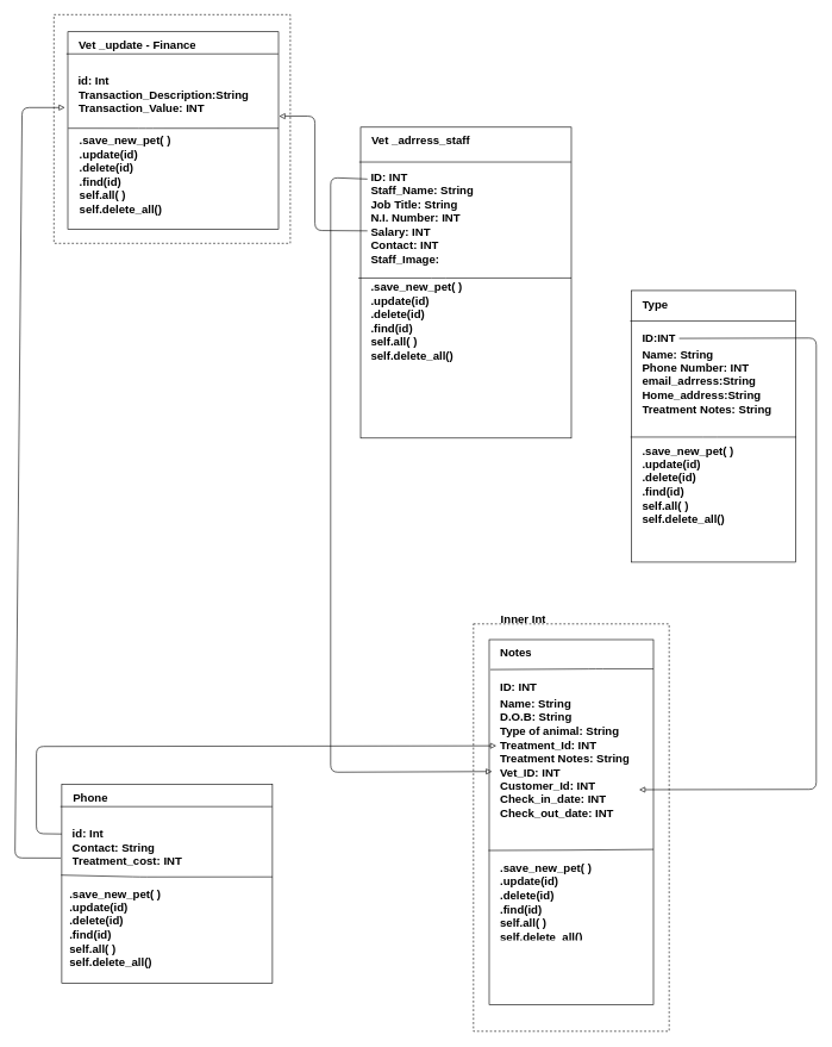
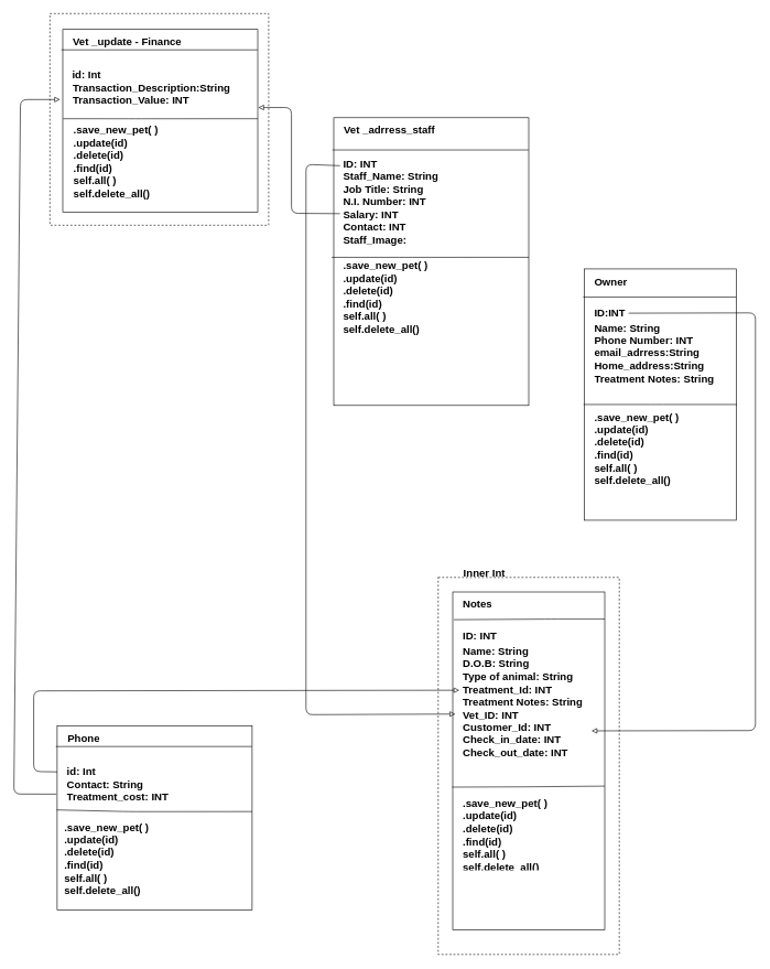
- <mxCell id="17" value="&lt;b&gt;&lt;font style=&quot;font-size: 16px&quot;&gt;Type&amp;nbsp;&lt;/font&gt;&lt;/b&gt;" style="text;html=1;strokeColor=none;fillColor=none;spacing=5;spacingTop=-20;whiteSpace=wrap;overflow=hidden;rounded=0;fontSize=12;" vertex="1" parent="1"><mxGeometry x="893.5" y="426.071" width="190" height="10" as="geometry" /></mxCell>
+ <mxCell id="17" value="&lt;b&gt;&lt;font style=&quot;font-size: 16px&quot;&gt;Owner&amp;nbsp;&lt;/font&gt;&lt;/b&gt;" style="text;html=1;strokeColor=none;fillColor=none;spacing=5;spacingTop=-20;whiteSpace=wrap;overflow=hidden;rounded=0;fontSize=12;" vertex="1" parent="1"><mxGeometry x="893.5" y="426.071" width="190" height="10" as="geometry" /></mxCell>
